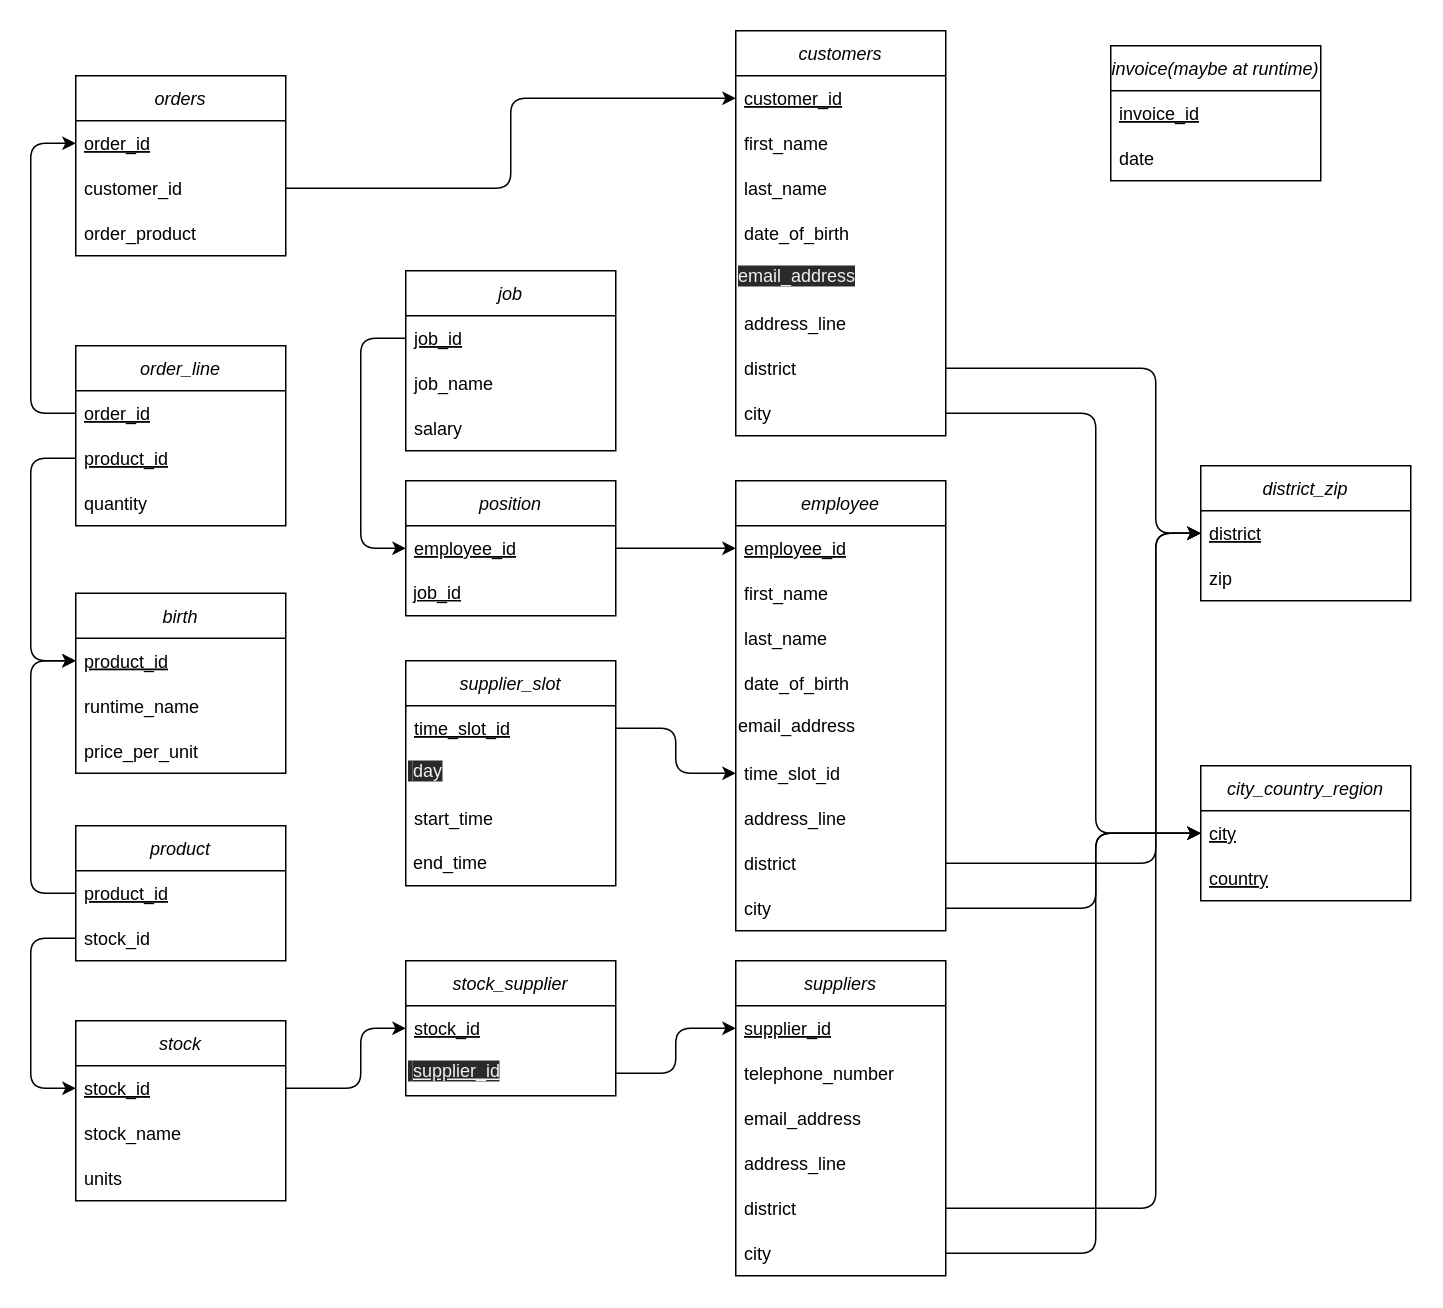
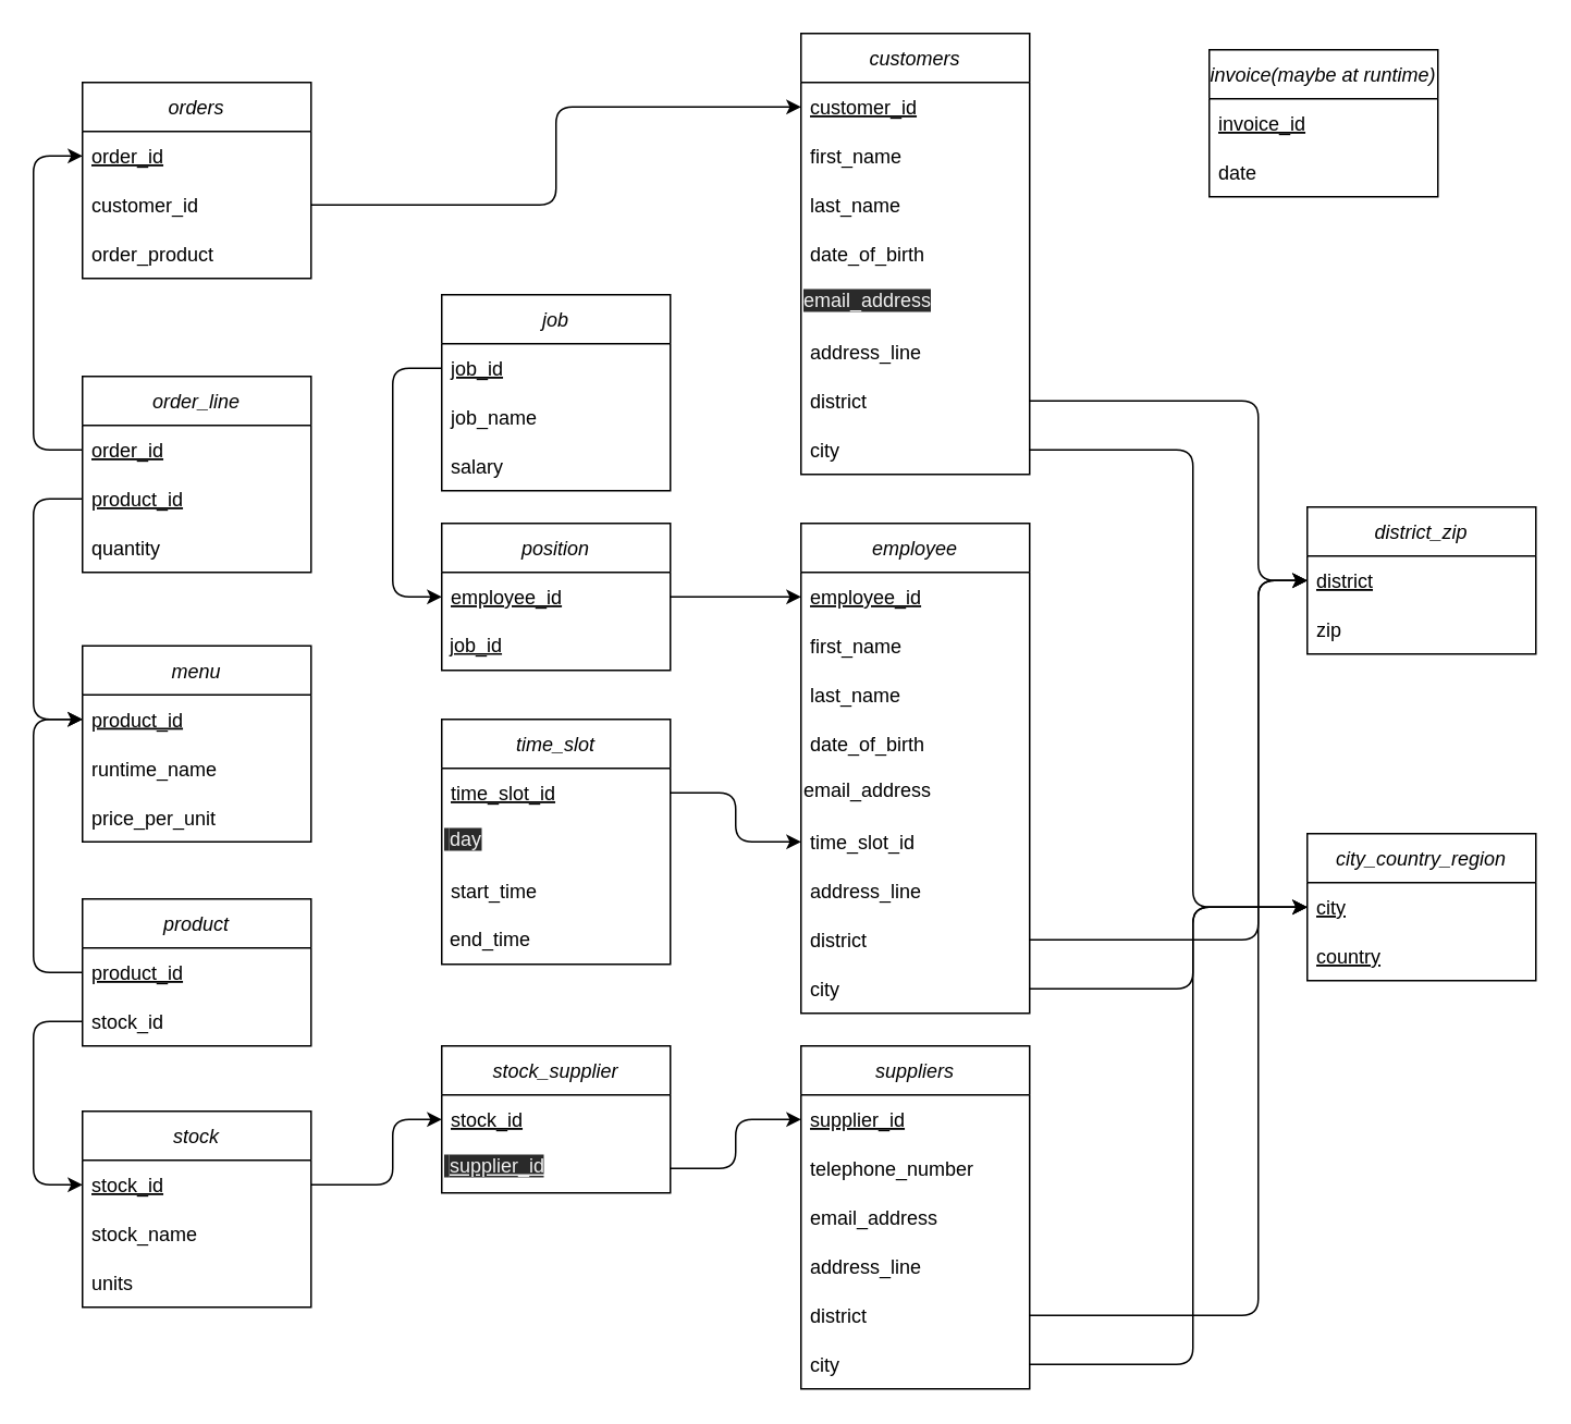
- <mxCell id="28" value="birth" style="swimlane;fontStyle=2;childLayout=stackLayout;horizontal=1;startSize=30;horizontalStack=0;resizeParent=1;resizeParentMax=0;resizeLast=0;collapsible=1;marginBottom=0;" parent="1" vertex="1"><mxGeometry x="50" y="395" width="140" height="120" as="geometry" /></mxCell>
+ <mxCell id="28" value="menu" style="swimlane;fontStyle=2;childLayout=stackLayout;horizontal=1;startSize=30;horizontalStack=0;resizeParent=1;resizeParentMax=0;resizeLast=0;collapsible=1;marginBottom=0;" parent="1" vertex="1"><mxGeometry x="50" y="395" width="140" height="120" as="geometry" /></mxCell>
- <mxCell id="32" value="supplier_slot" style="swimlane;fontStyle=2;childLayout=stackLayout;horizontal=1;startSize=30;horizontalStack=0;resizeParent=1;resizeParentMax=0;resizeLast=0;collapsible=1;marginBottom=0;" parent="1" vertex="1"><mxGeometry x="270" y="440" width="140" height="150" as="geometry" /></mxCell>
+ <mxCell id="32" value="time_slot" style="swimlane;fontStyle=2;childLayout=stackLayout;horizontal=1;startSize=30;horizontalStack=0;resizeParent=1;resizeParentMax=0;resizeLast=0;collapsible=1;marginBottom=0;" parent="1" vertex="1"><mxGeometry x="270" y="440" width="140" height="150" as="geometry" /></mxCell>
